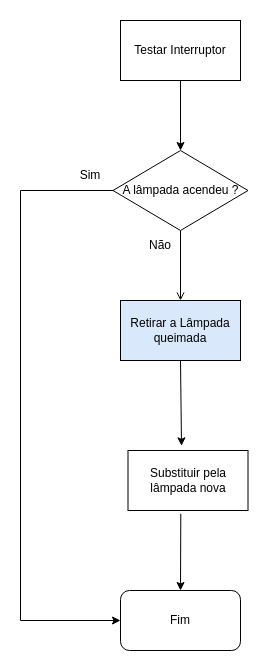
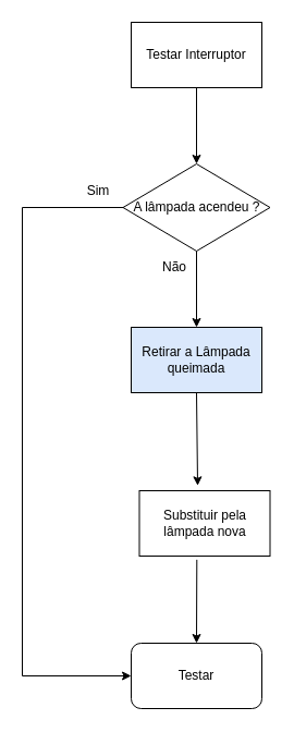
- <mxCell id="5" value="" style="endArrow=open;html=1;rounded=0;exitX=0.5;exitY=1;exitDx=0;exitDy=0;entryX=0.5;entryY=0;entryDx=0;entryDy=0;" parent="1" source="3" target="7" edge="1"><mxGeometry width="50" height="50" relative="1" as="geometry"><mxPoint x="200" y="335" as="sourcePoint" /><mxPoint x="250" y="270" as="targetPoint" /></mxGeometry></mxCell>
+ <mxCell id="5" value="" style="endArrow=classic;html=1;rounded=0;exitX=0.5;exitY=1;exitDx=0;exitDy=0;entryX=0.5;entryY=0;entryDx=0;entryDy=0;" parent="1" source="3" target="7" edge="1"><mxGeometry width="50" height="50" relative="1" as="geometry"><mxPoint x="200" y="335" as="sourcePoint" /><mxPoint x="250" y="270" as="targetPoint" /></mxGeometry></mxCell>
- <mxCell id="10" value="Fim" style="rounded=1;whiteSpace=wrap;html=1;" parent="1" vertex="1"><mxGeometry x="120" y="590" width="120" height="60" as="geometry" /></mxCell>
+ <mxCell id="10" value="Testar" style="rounded=1;whiteSpace=wrap;html=1;" parent="1" vertex="1"><mxGeometry x="120" y="590" width="120" height="60" as="geometry" /></mxCell>
